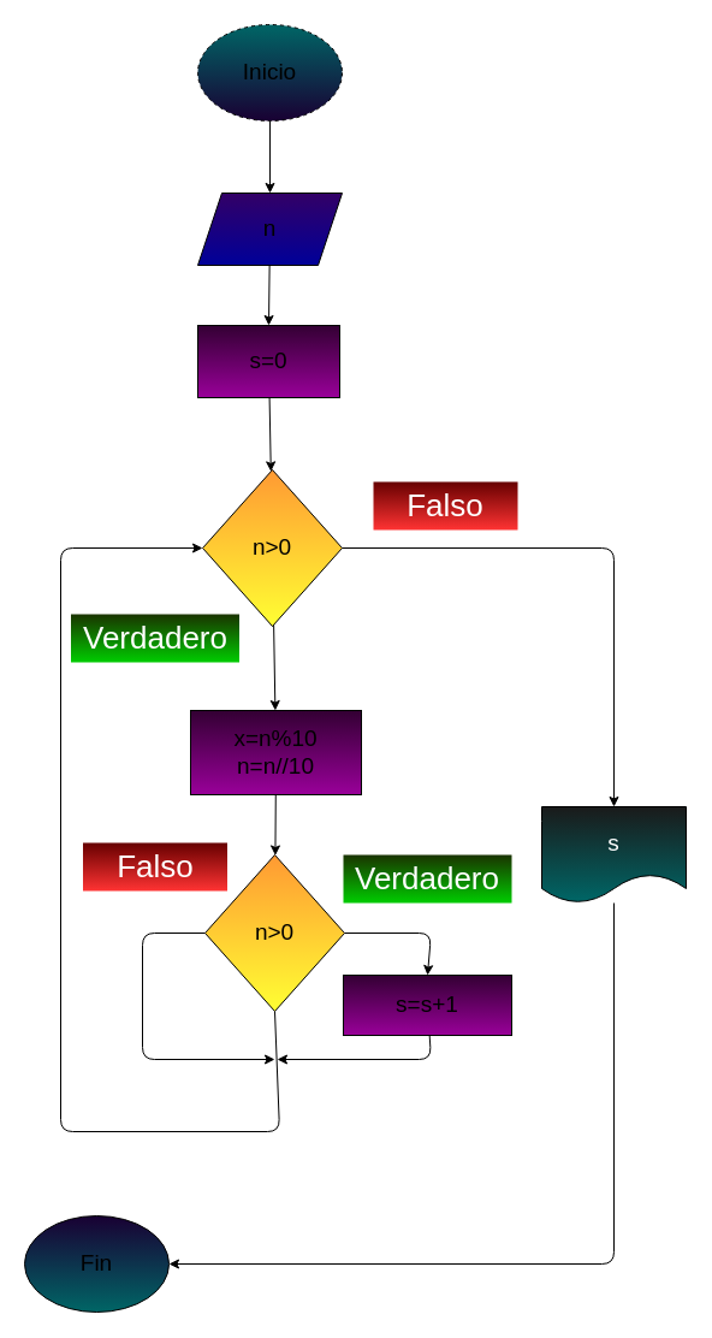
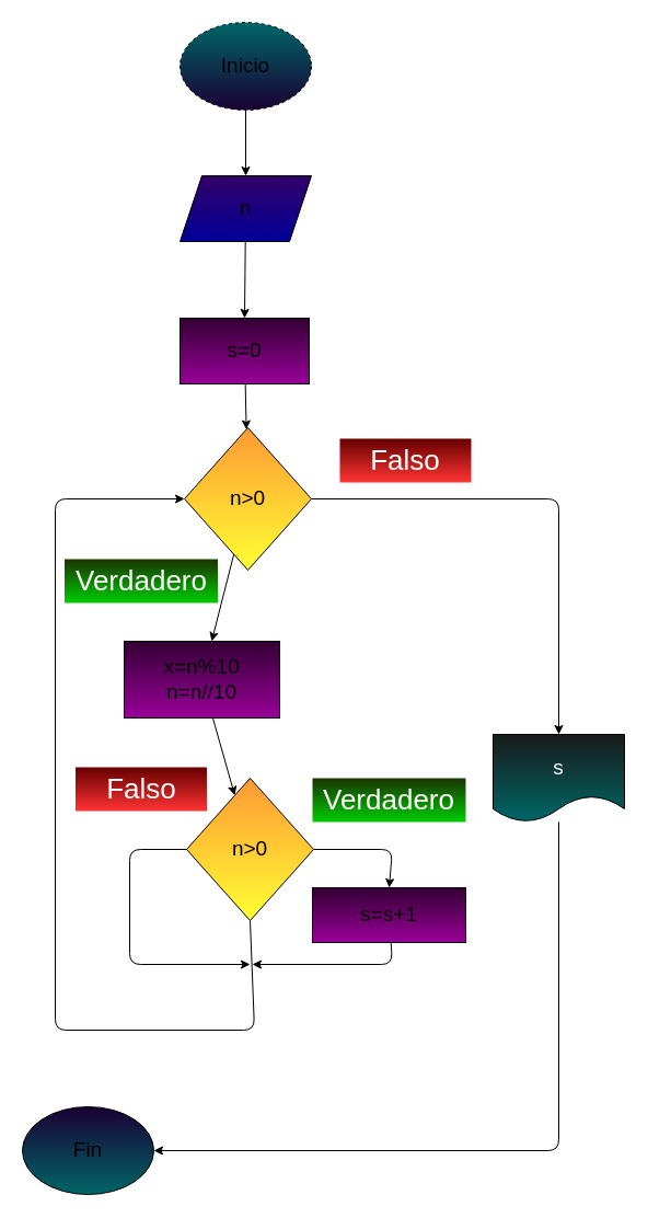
- <mxCell id="18" value="s=0" style="rounded=0;whiteSpace=wrap;html=1;fontSize=19;fillColor=#330033;gradientColor=#990099;" parent="1" vertex="1"><mxGeometry x="164" y="270" width="118" height="60" as="geometry" /></mxCell>
+ <mxCell id="18" value="s=0" style="rounded=0;whiteSpace=wrap;html=1;fontSize=19;fillColor=#330033;gradientColor=#990099;" parent="1" vertex="1"><mxGeometry x="164" y="290" width="118" height="60" as="geometry" /></mxCell>
- <mxCell id="12" value="x=n%10&lt;br&gt;n=n//10" style="rounded=0;whiteSpace=wrap;html=1;fontSize=19;fillColor=#330033;gradientColor=#990099;" parent="1" vertex="1"><mxGeometry x="158" y="590" width="142" height="70" as="geometry" /></mxCell>
+ <mxCell id="12" value="x=n%10&lt;br&gt;n=n//10" style="rounded=0;whiteSpace=wrap;html=1;fontSize=19;fillColor=#330033;gradientColor=#990099;" parent="1" vertex="1"><mxGeometry x="113" y="585" width="142" height="70" as="geometry" /></mxCell>
